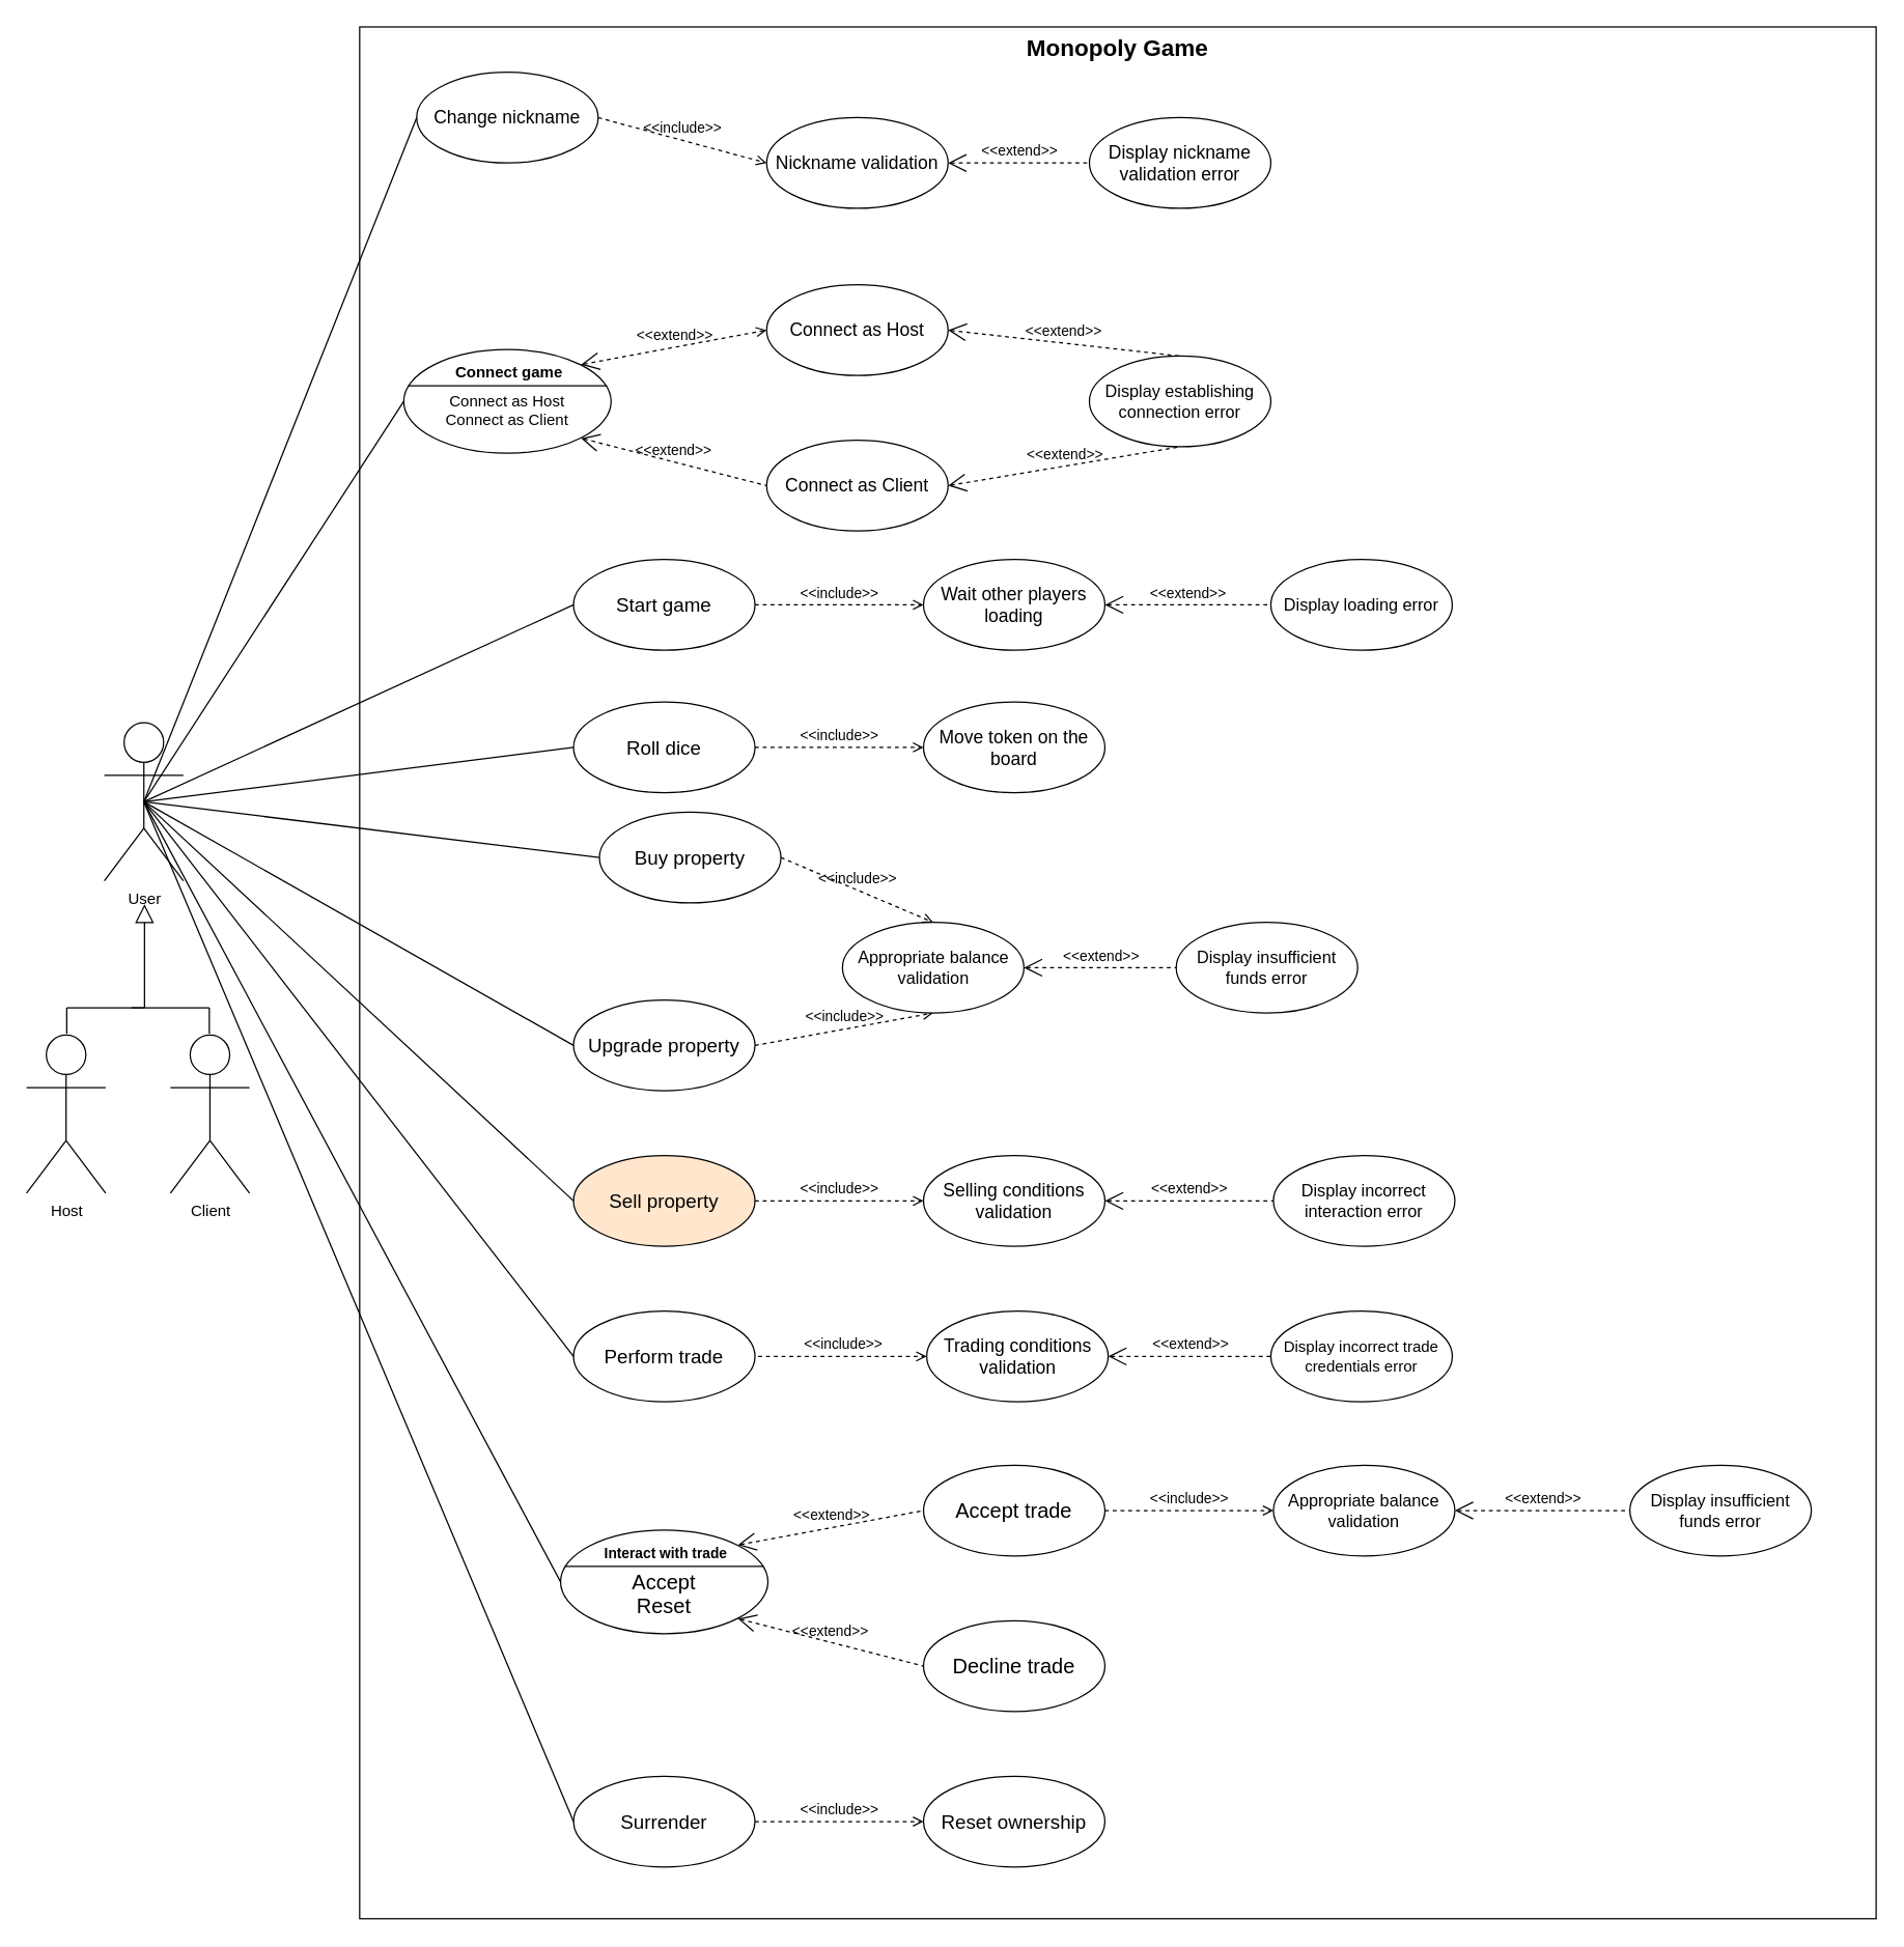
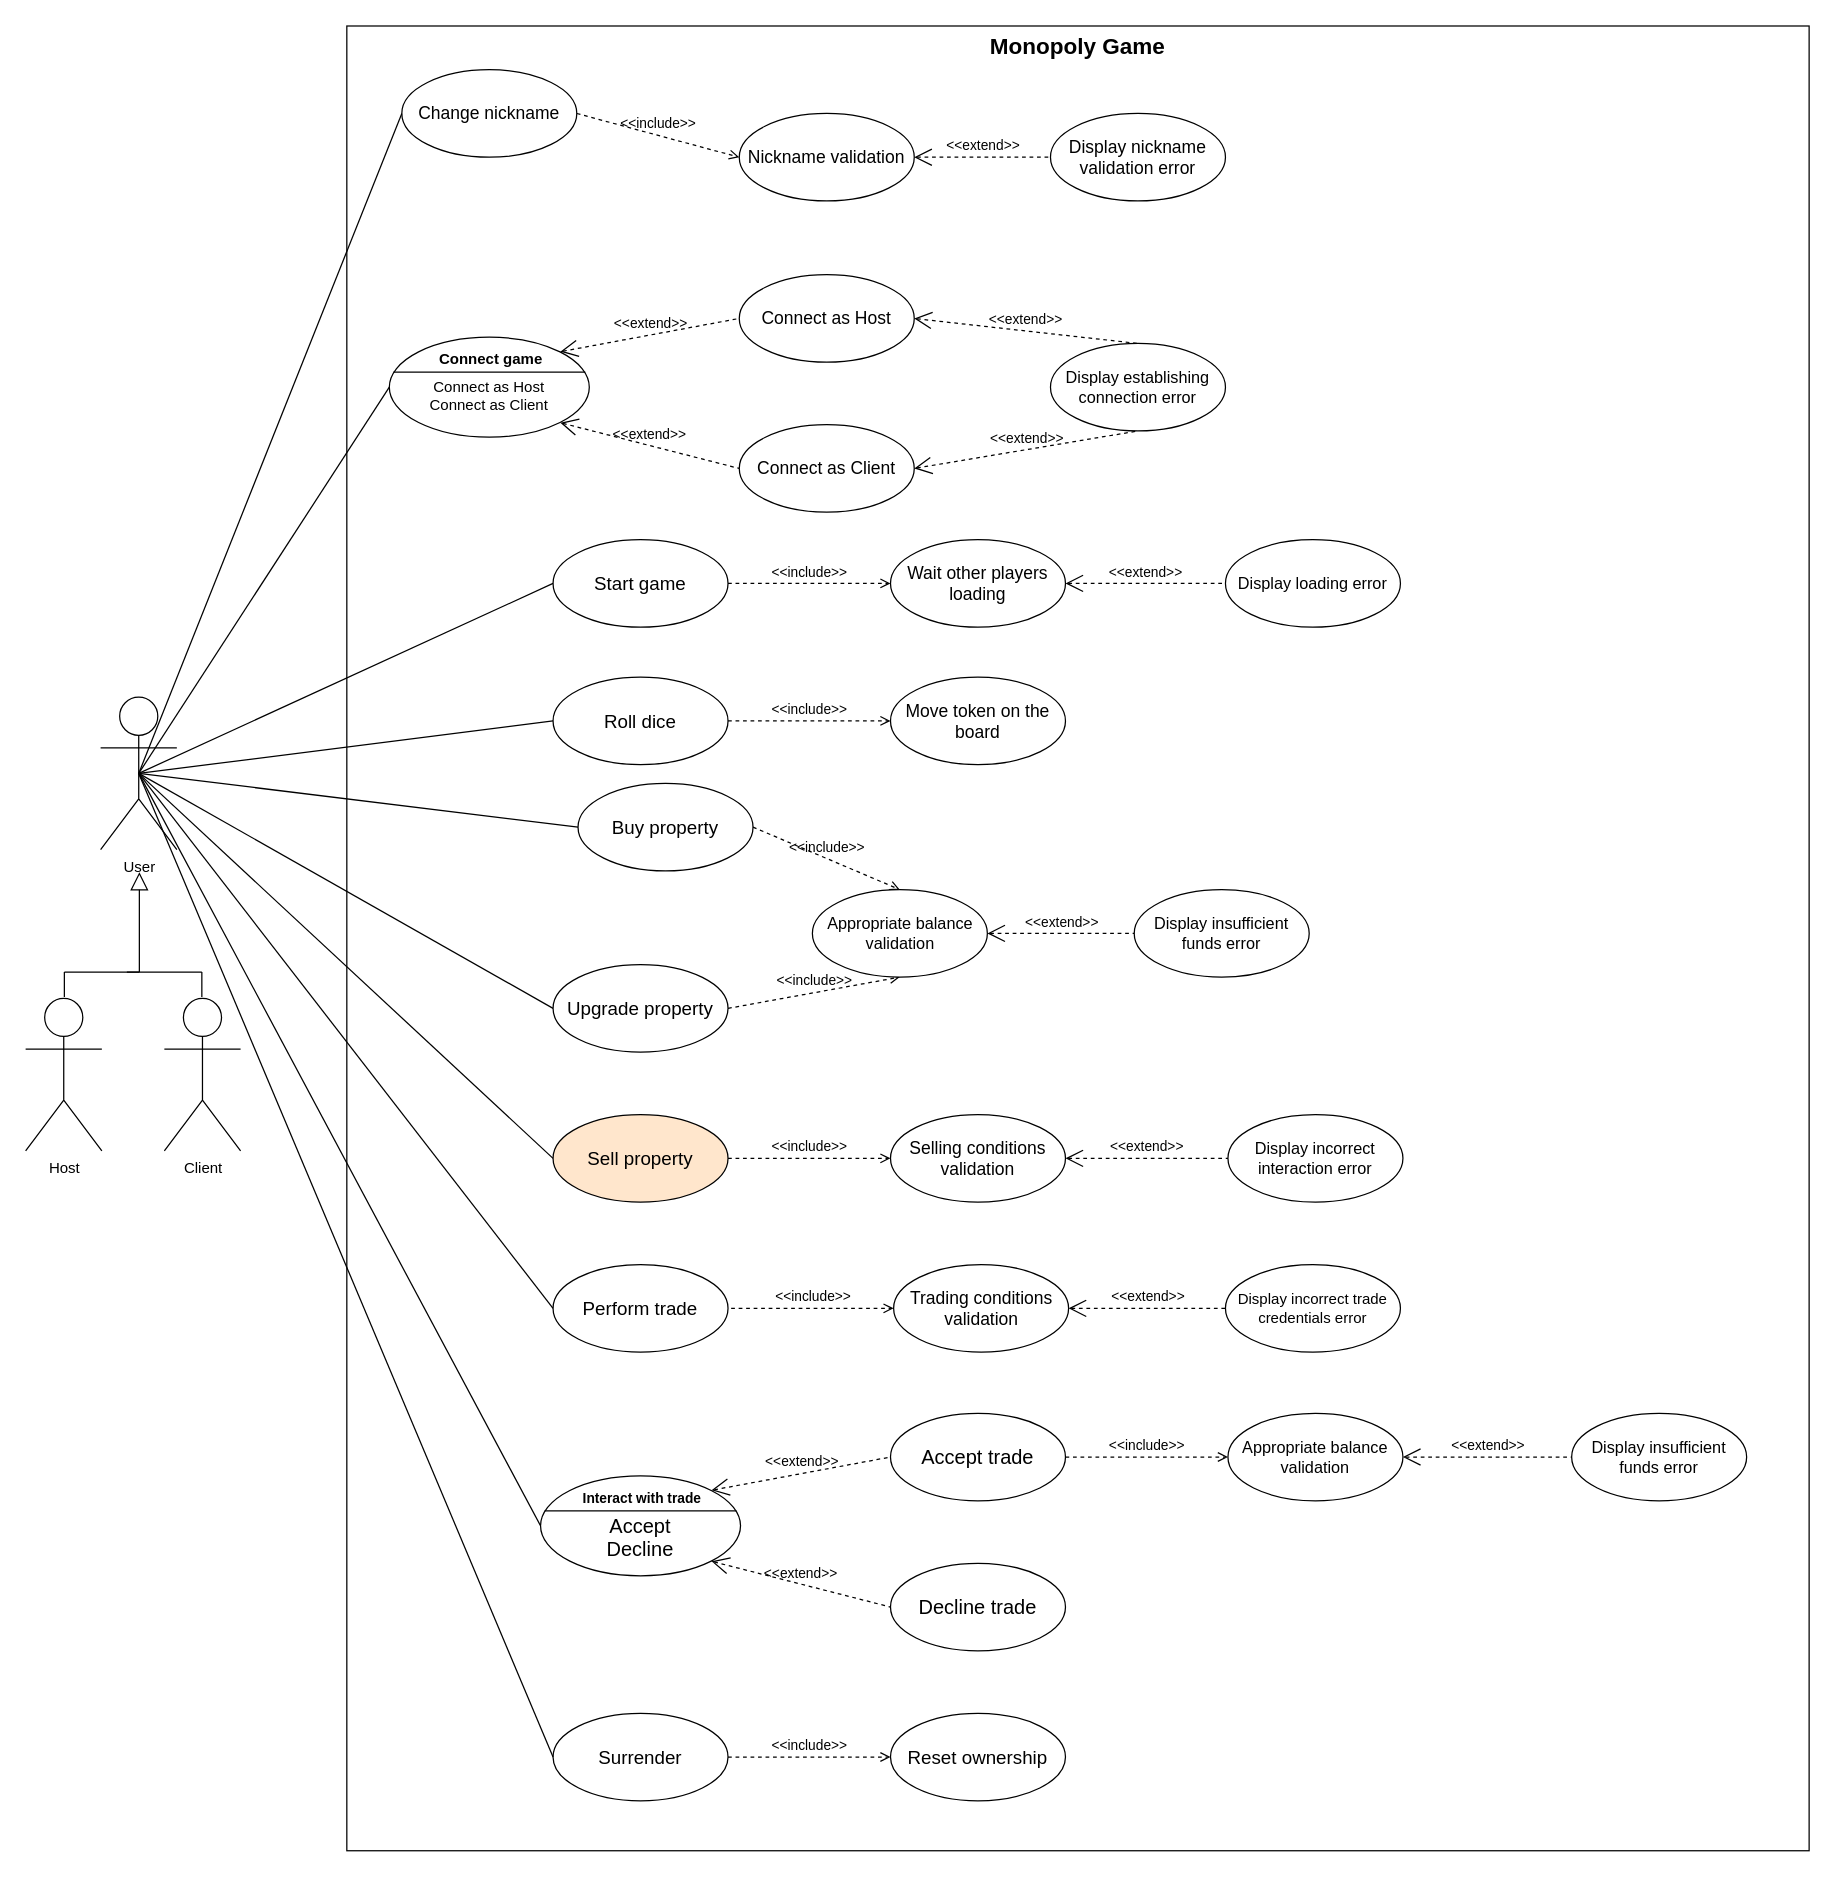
- <mxCell id="13" value="&amp;lt;&amp;lt;extend&amp;gt;&amp;gt;" style="edgeStyle=none;html=1;startArrow=open;endArrow=open;startSize=12;verticalAlign=bottom;dashed=1;labelBackgroundColor=none;rounded=0;entryX=0;entryY=0.5;entryDx=0;entryDy=0;exitX=0.855;exitY=0.145;exitDx=0;exitDy=0;exitPerimeter=0;" parent="1" source="4" target="11" edge="1"><mxGeometry width="160" relative="1" as="geometry"><mxPoint x="371" y="253.5" as="sourcePoint" /><mxPoint x="531" y="253.5" as="targetPoint" /></mxGeometry></mxCell>
+ <mxCell id="13" value="&amp;lt;&amp;lt;extend&amp;gt;&amp;gt;" style="edgeStyle=none;html=1;startArrow=open;endArrow=none;startSize=12;verticalAlign=bottom;dashed=1;labelBackgroundColor=none;rounded=0;entryX=0;entryY=0.5;entryDx=0;entryDy=0;exitX=0.855;exitY=0.145;exitDx=0;exitDy=0;exitPerimeter=0;" parent="1" source="4" target="11" edge="1"><mxGeometry width="160" relative="1" as="geometry"><mxPoint x="371" y="253.5" as="sourcePoint" /><mxPoint x="531" y="253.5" as="targetPoint" /></mxGeometry></mxCell>
- <mxCell id="67" value="&lt;font style=&quot;font-size: 16px;&quot;&gt;&lt;br&gt;Accept&lt;br&gt;Reset&lt;/font&gt;" style="html=1;shape=mxgraph.sysml.useCaseExtPt;whiteSpace=wrap;align=center;" vertex="1" parent="1"><mxGeometry x="432" y="1180" width="160" height="80" as="geometry" /></mxCell>
+ <mxCell id="67" value="&lt;font style=&quot;font-size: 16px;&quot;&gt;&lt;br&gt;Accept&lt;br&gt;Decline&lt;/font&gt;" style="html=1;shape=mxgraph.sysml.useCaseExtPt;whiteSpace=wrap;align=center;" vertex="1" parent="1"><mxGeometry x="432" y="1180" width="160" height="80" as="geometry" /></mxCell>
